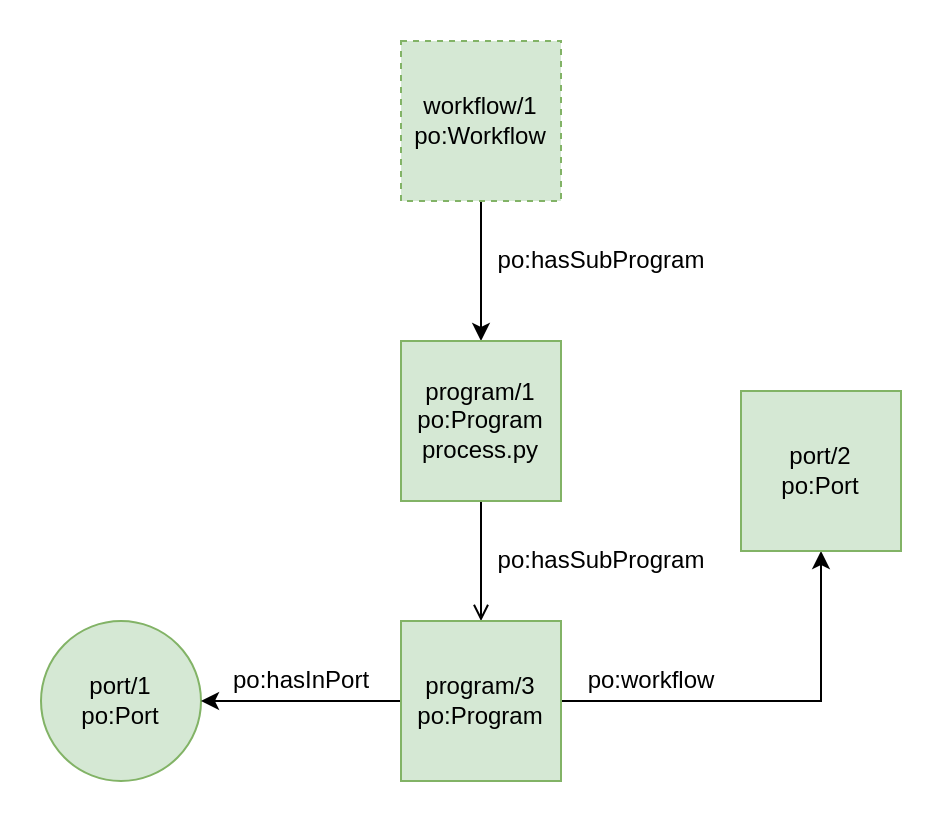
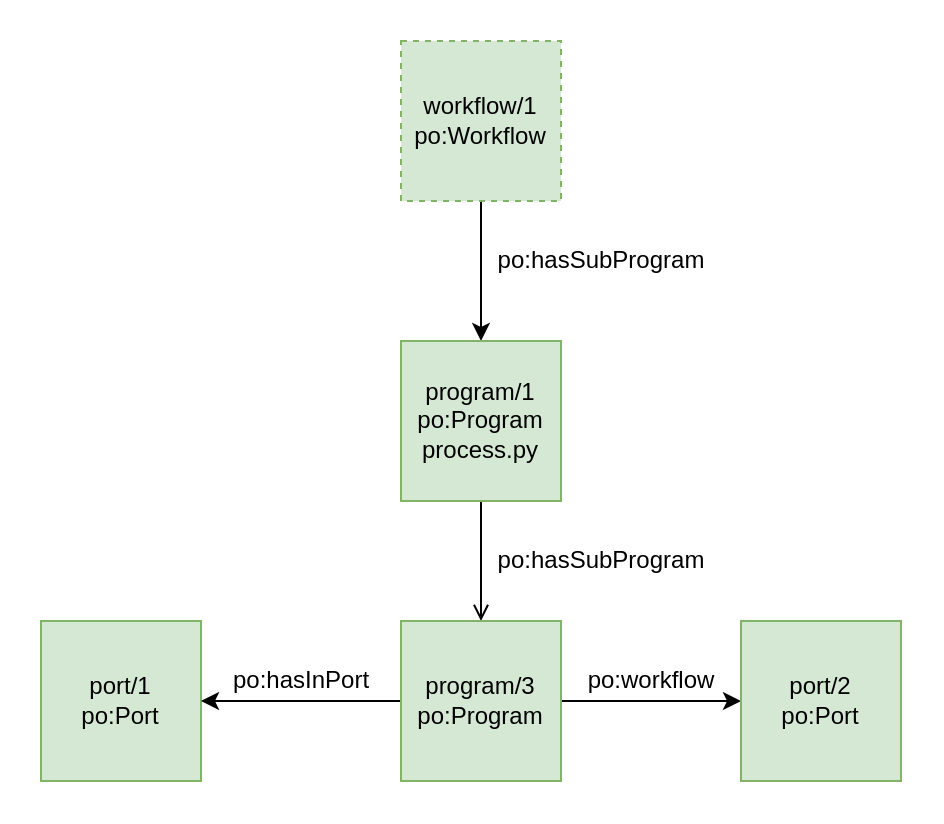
- <mxCell id="13" value="port/2&lt;br&gt;po:Port" style="whiteSpace=wrap;html=1;aspect=fixed;fillColor=#d5e8d4;strokeColor=#82b366;" vertex="1" parent="1"><mxGeometry x="370" y="195" width="80" height="80" as="geometry" /></mxCell>
+ <mxCell id="13" value="port/2&lt;br&gt;po:Port" style="whiteSpace=wrap;html=1;aspect=fixed;fillColor=#d5e8d4;strokeColor=#82b366;" vertex="1" parent="1"><mxGeometry x="370" y="310" width="80" height="80" as="geometry" /></mxCell>
- <mxCell id="7" value="port/1&lt;br&gt;po:Port" style="ellipse;whiteSpace=wrap;html=1;aspect=fixed;fillColor=#d5e8d4;strokeColor=#82b366;" vertex="1" parent="1"><mxGeometry x="20" y="310" width="80" height="80" as="geometry" /></mxCell>
+ <mxCell id="7" value="port/1&lt;br&gt;po:Port" style="whiteSpace=wrap;html=1;aspect=fixed;fillColor=#d5e8d4;strokeColor=#82b366;" vertex="1" parent="1"><mxGeometry x="20" y="310" width="80" height="80" as="geometry" /></mxCell>
